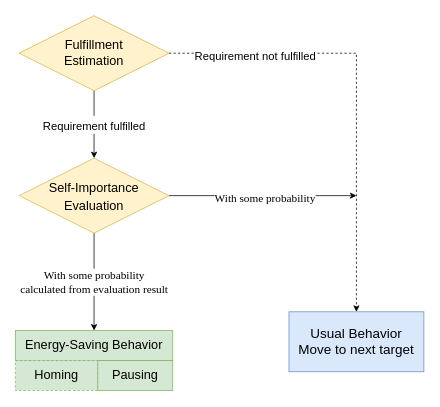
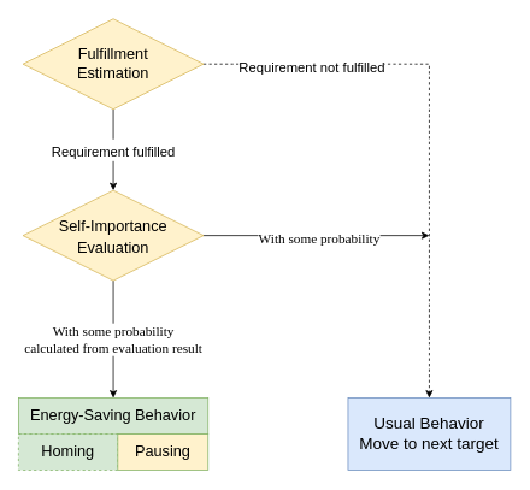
- <mxCell id="6" value="&lt;font style=&quot;font-size: 18px;&quot;&gt;&lt;font style=&quot;font-size: 18px;&quot;&gt;Usual &lt;/font&gt;&lt;font style=&quot;font-size: 18px;&quot;&gt;Behavior&lt;/font&gt;&lt;br&gt;&lt;font style=&quot;font-size: 18px;&quot;&gt;Move to next target&lt;/font&gt;&lt;/font&gt;" style="whiteSpace=wrap;html=1;fillColor=#dae8fc;strokeColor=#6c8ebf;" parent="1" vertex="1"><mxGeometry x="385" y="415" width="180" height="80" as="geometry" /></mxCell>
+ <mxCell id="6" value="&lt;font style=&quot;font-size: 18px;&quot;&gt;&lt;font style=&quot;font-size: 18px;&quot;&gt;Usual &lt;/font&gt;&lt;font style=&quot;font-size: 18px;&quot;&gt;Behavior&lt;/font&gt;&lt;br&gt;&lt;font style=&quot;font-size: 18px;&quot;&gt;Move to next target&lt;/font&gt;&lt;/font&gt;" style="whiteSpace=wrap;html=1;fillColor=#dae8fc;strokeColor=#6c8ebf;" parent="1" vertex="1"><mxGeometry x="385" y="440" width="180" height="80" as="geometry" /></mxCell>
- <mxCell id="9" value="&lt;font style=&quot;font-size: 17px;&quot;&gt;Pausing&lt;/font&gt;" style="rounded=0;whiteSpace=wrap;html=1;fillColor=#d5e8d4;strokeColor=#82b366;" parent="1" vertex="1"><mxGeometry x="130" y="480" width="100" height="40" as="geometry" /></mxCell>
+ <mxCell id="9" value="&lt;font style=&quot;font-size: 17px;&quot;&gt;Pausing&lt;/font&gt;" style="rounded=0;whiteSpace=wrap;html=1;fillColor=#fff2cc;strokeColor=#82b366;" parent="1" vertex="1"><mxGeometry x="130" y="480" width="100" height="40" as="geometry" /></mxCell>
